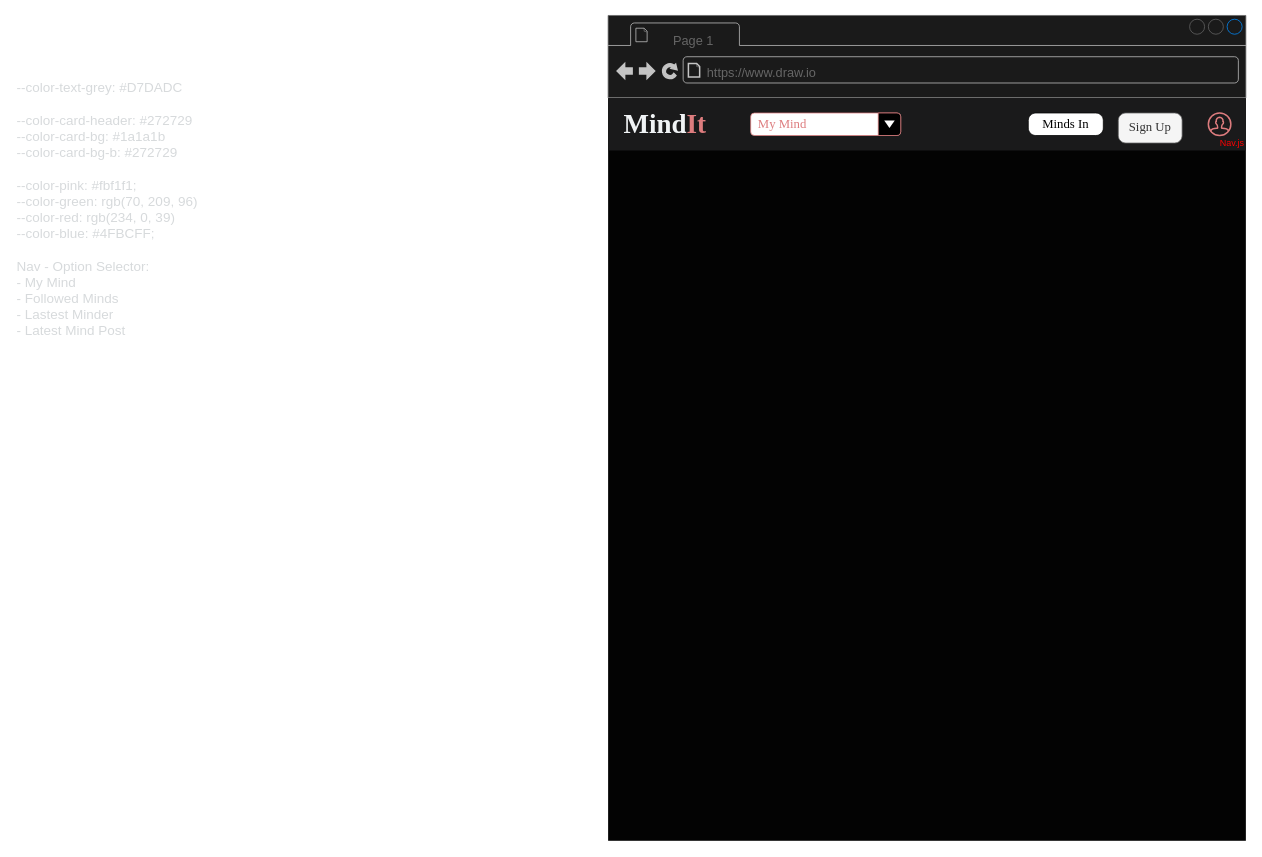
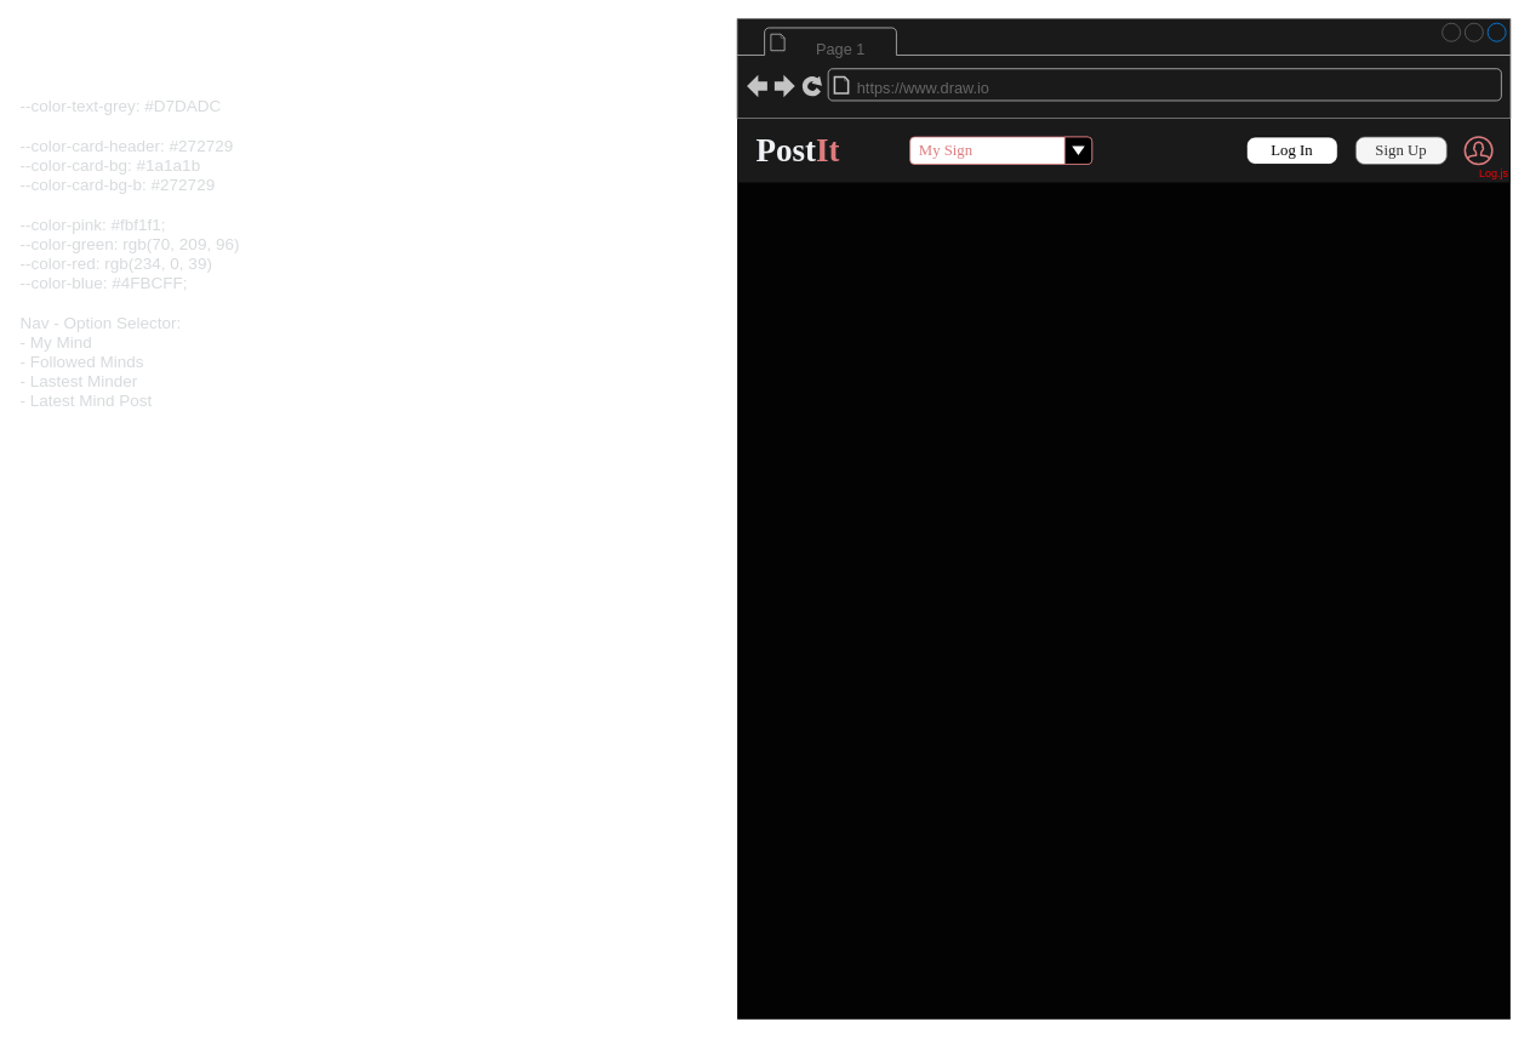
- <mxCell id="9" value="&lt;h1&gt;&lt;font color=&quot;#f0f3f5&quot;&gt;Mind&lt;/font&gt;&lt;font color=&quot;#dd7c7e&quot;&gt;It&lt;/font&gt;&lt;br&gt;&lt;/h1&gt;" style="text;html=1;strokeColor=none;fillColor=none;spacing=5;spacingTop=-20;overflow=hidden;rounded=0;shadow=0;glass=0;sketch=0;fillStyle=solid;fontSize=18;fontColor=#F4ABC4;verticalAlign=top;labelPosition=center;verticalLabelPosition=middle;align=left;spacingLeft=16;fontFamily=Verdana;" parent="7" vertex="1"><mxGeometry width="220" height="70" as="geometry" /></mxCell>
+ <mxCell id="9" value="&lt;h1&gt;&lt;font color=&quot;#f0f3f5&quot;&gt;Post&lt;/font&gt;&lt;font color=&quot;#dd7c7e&quot;&gt;It&lt;/font&gt;&lt;br&gt;&lt;/h1&gt;" style="text;html=1;strokeColor=none;fillColor=none;spacing=5;spacingTop=-20;overflow=hidden;rounded=0;shadow=0;glass=0;sketch=0;fillStyle=solid;fontSize=18;fontColor=#F4ABC4;verticalAlign=top;labelPosition=center;verticalLabelPosition=middle;align=left;spacingLeft=16;fontFamily=Verdana;" parent="7" vertex="1"><mxGeometry width="220" height="70" as="geometry" /></mxCell>
- <mxCell id="10" value="My Mind" style="strokeWidth=1;shadow=0;dashed=0;align=center;shape=mxgraph.mockup.forms.comboBox;align=left;mainText=;fontSize=17;spacingLeft=8;labelBackgroundColor=none;html=1;verticalAlign=middle;horizontal=1;fontFamily=Verdana;fillColor=none;strokeColor=#DD7C7E;fontColor=#DD7C7E;" vertex="1" parent="7"><mxGeometry x="190" y="20" width="200" height="30" as="geometry" /></mxCell>
+ <mxCell id="10" value="My Sign" style="strokeWidth=1;shadow=0;dashed=0;align=center;shape=mxgraph.mockup.forms.comboBox;align=left;mainText=;fontSize=17;spacingLeft=8;labelBackgroundColor=none;html=1;verticalAlign=middle;horizontal=1;fontFamily=Verdana;fillColor=none;strokeColor=#DD7C7E;fontColor=#DD7C7E;" vertex="1" parent="7"><mxGeometry x="190" y="20" width="200" height="30" as="geometry" /></mxCell>
- <mxCell id="11" value="&lt;span style=&quot;font-weight: normal;&quot;&gt;Minds In&lt;/span&gt;" style="strokeWidth=1;shadow=0;dashed=0;align=center;html=1;shape=mxgraph.mockup.buttons.button;mainText=;buttonStyle=round;fontSize=17;fontStyle=1;whiteSpace=wrap;labelBackgroundColor=none;fontFamily=Verdana;" vertex="1" parent="7"><mxGeometry x="560" y="20" width="100" height="30" as="geometry" /></mxCell>
+ <mxCell id="11" value="&lt;span style=&quot;font-weight: normal;&quot;&gt;Log In&lt;/span&gt;" style="strokeWidth=1;shadow=0;dashed=0;align=center;html=1;shape=mxgraph.mockup.buttons.button;mainText=;buttonStyle=round;fontSize=17;fontStyle=1;whiteSpace=wrap;labelBackgroundColor=none;fontFamily=Verdana;" vertex="1" parent="7"><mxGeometry x="560" y="20" width="100" height="30" as="geometry" /></mxCell>
- <mxCell id="12" value="&lt;span style=&quot;font-weight: normal;&quot;&gt;Sign Up&lt;/span&gt;" style="strokeWidth=1;shadow=0;dashed=0;align=center;html=1;shape=mxgraph.mockup.buttons.button;mainText=;buttonStyle=round;fontSize=17;fontStyle=1;whiteSpace=wrap;labelBackgroundColor=none;fontFamily=Verdana;fillColor=#f5f5f5;fontColor=#333333;strokeColor=#666666;" vertex="1" parent="7"><mxGeometry x="680" y="20" width="85" height="40" as="geometry" /></mxCell>
+ <mxCell id="12" value="&lt;span style=&quot;font-weight: normal;&quot;&gt;Sign Up&lt;/span&gt;" style="strokeWidth=1;shadow=0;dashed=0;align=center;html=1;shape=mxgraph.mockup.buttons.button;mainText=;buttonStyle=round;fontSize=17;fontStyle=1;whiteSpace=wrap;labelBackgroundColor=none;fontFamily=Verdana;fillColor=#f5f5f5;fontColor=#333333;strokeColor=#666666;" vertex="1" parent="7"><mxGeometry x="680" y="20" width="100" height="30" as="geometry" /></mxCell>
- <mxCell id="8" value="Nav.js" style="rounded=0;whiteSpace=wrap;html=1;shadow=0;glass=0;sketch=0;fillColor=#1a1a1b;strokeColor=none;gradientColor=none;align=right;verticalAlign=bottom;fontColor=#FF0000;perimeterSpacing=0;strokeWidth=1;arcSize=0;fillStyle=solid;" parent="7" vertex="1"><mxGeometry width="850" height="70" as="geometry" /></mxCell>
+ <mxCell id="8" value="Log.js" style="rounded=0;whiteSpace=wrap;html=1;shadow=0;glass=0;sketch=0;fillColor=#1a1a1b;strokeColor=none;gradientColor=none;align=right;verticalAlign=bottom;fontColor=#FF0000;perimeterSpacing=0;strokeWidth=1;arcSize=0;fillStyle=solid;" parent="7" vertex="1"><mxGeometry width="850" height="70" as="geometry" /></mxCell>
